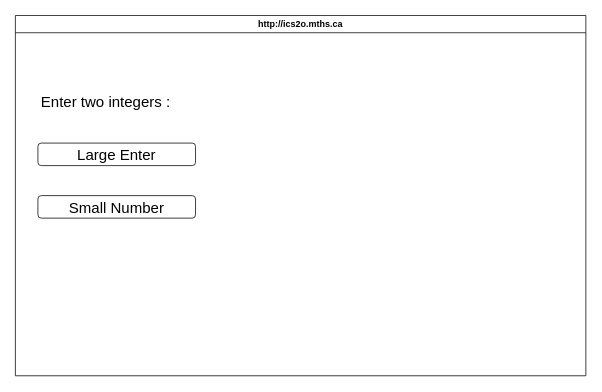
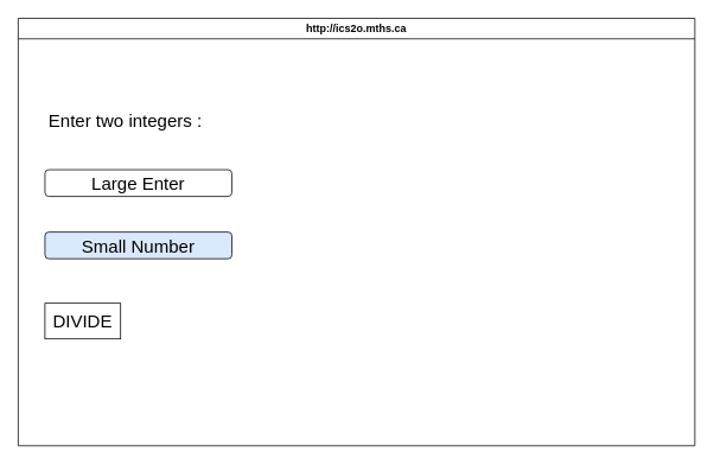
- <mxCell id="5" value="Small Number" style="rounded=1;whiteSpace=wrap;html=1;fontSize=20;" vertex="1" parent="2"><mxGeometry x="30" y="240" width="210" height="30" as="geometry" /></mxCell>
+ <mxCell id="5" value="Small Number" style="rounded=1;whiteSpace=wrap;html=1;fontSize=20;fillColor=#dae8fc;" vertex="1" parent="2"><mxGeometry x="30" y="240" width="210" height="30" as="geometry" /></mxCell>
+ <mxCell id="6" value="DIVIDE" style="rounded=0;whiteSpace=wrap;html=1;fontSize=20;" vertex="1" parent="2"><mxGeometry x="30" y="320" width="85" height="40" as="geometry" /></mxCell>
